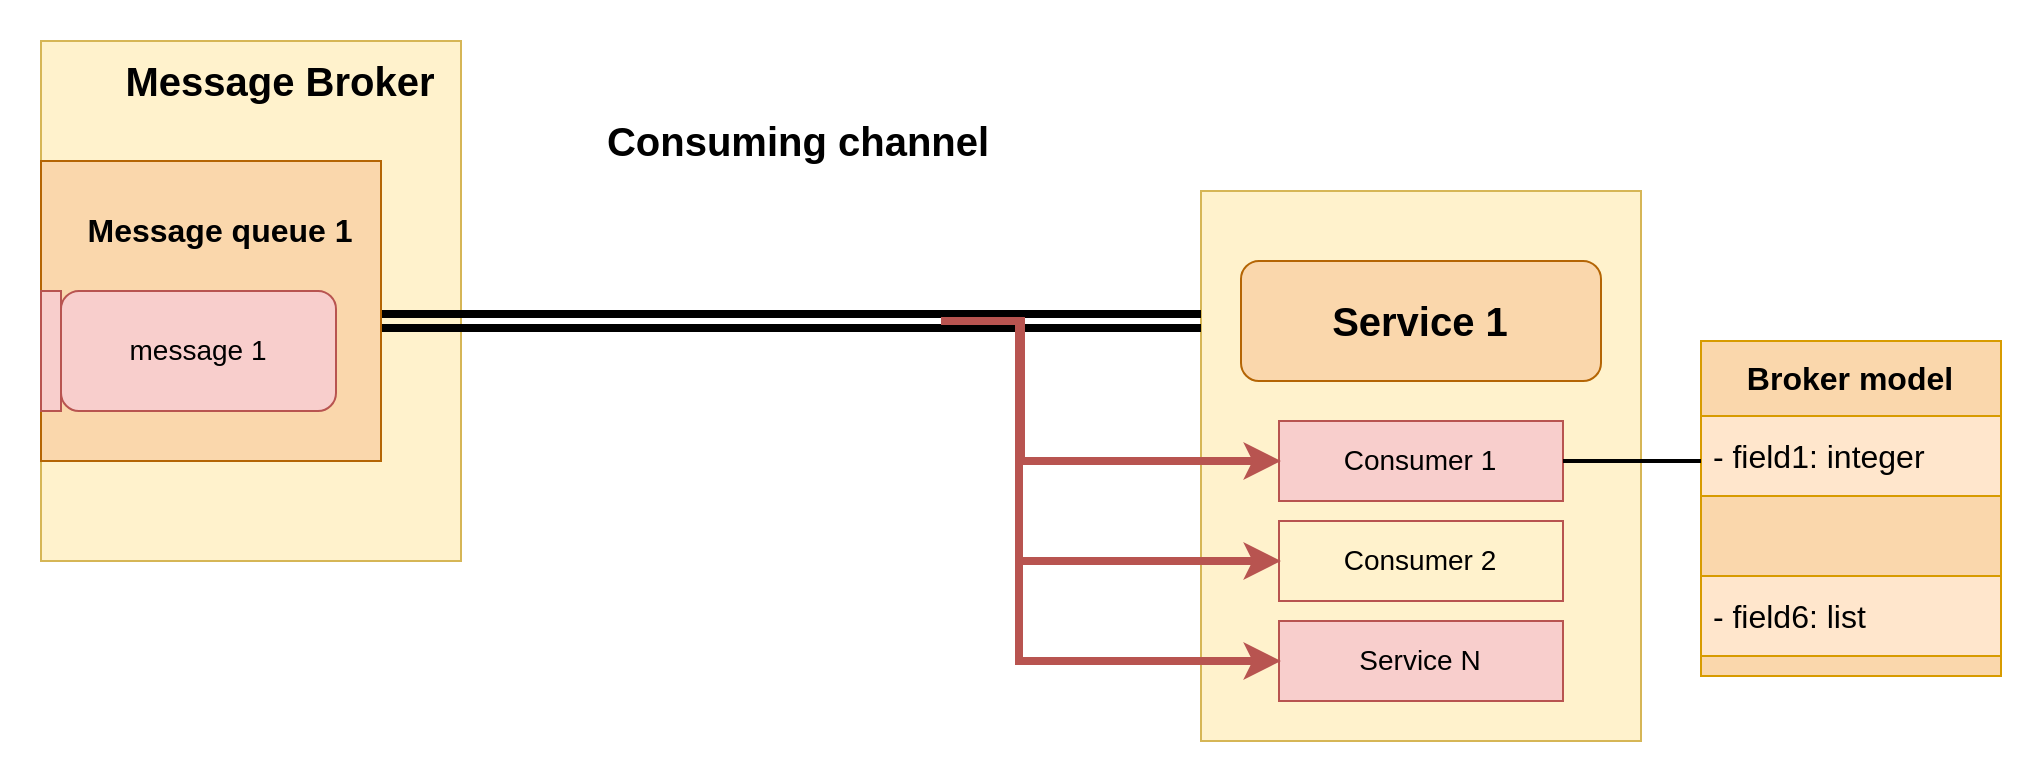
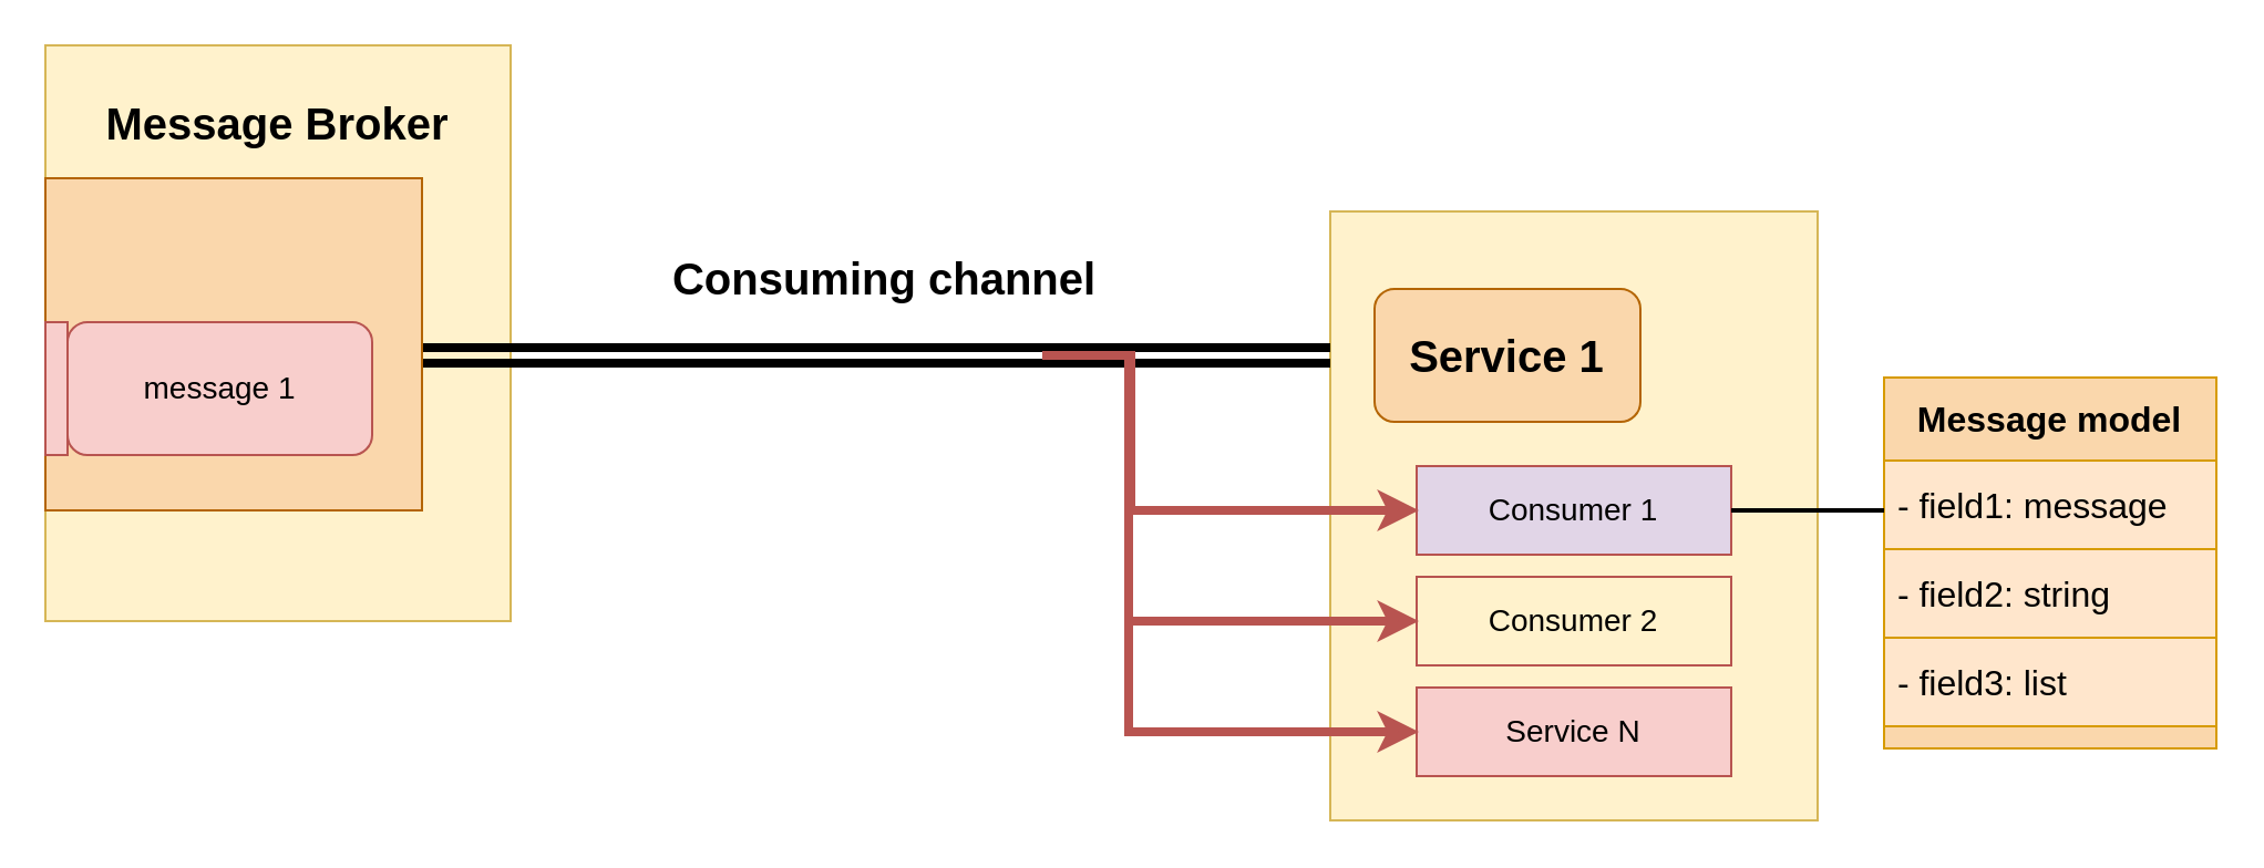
- <mxCell id="10" value="&lt;font style=&quot;font-size: 20px&quot;&gt;&lt;b&gt;Message Broker&lt;/b&gt;&lt;/font&gt;" style="text;html=1;strokeColor=none;fillColor=none;align=center;verticalAlign=middle;whiteSpace=wrap;rounded=0;dashed=1;" parent="1" vertex="1"><mxGeometry x="55" y="25" width="170" height="30" as="geometry" /></mxCell>
+ <mxCell id="10" value="&lt;font style=&quot;font-size: 20px&quot;&gt;&lt;b&gt;Message Broker&lt;/b&gt;&lt;/font&gt;" style="text;html=1;strokeColor=none;fillColor=none;align=center;verticalAlign=middle;whiteSpace=wrap;rounded=0;dashed=1;" parent="1" vertex="1"><mxGeometry x="40" y="40" width="170" height="30" as="geometry" /></mxCell>
- <mxCell id="9" value="&lt;font style=&quot;font-size: 20px&quot;&gt;&lt;b&gt;Consuming channel&lt;/b&gt;&lt;/font&gt;" style="text;html=1;strokeColor=none;fillColor=none;align=center;verticalAlign=middle;whiteSpace=wrap;rounded=0;" parent="1" vertex="1"><mxGeometry x="290" y="55" width="217.5" height="30" as="geometry" /></mxCell>
+ <mxCell id="9" value="&lt;font style=&quot;font-size: 20px&quot;&gt;&lt;b&gt;Consuming channel&lt;/b&gt;&lt;/font&gt;" style="text;html=1;strokeColor=none;fillColor=none;align=center;verticalAlign=middle;whiteSpace=wrap;rounded=0;" parent="1" vertex="1"><mxGeometry x="290" y="110" width="217.5" height="30" as="geometry" /></mxCell>
- <mxCell id="11" value="&lt;b&gt;&lt;font style=&quot;font-size: 16px&quot;&gt;Message queue 1&lt;/font&gt;&lt;/b&gt;" style="text;html=1;fillColor=none;align=center;verticalAlign=middle;whiteSpace=wrap;rounded=0;fontSize=13;" parent="1" vertex="1"><mxGeometry x="30" y="95" width="160" height="40" as="geometry" /></mxCell>
- <mxCell id="3" value="&lt;b&gt;&lt;font style=&quot;font-size: 20px&quot;&gt;Service 1&lt;/font&gt;&lt;/b&gt;" style="rounded=1;whiteSpace=wrap;html=1;fillColor=#fad7ac;strokeColor=#b46504;" parent="1" vertex="1"><mxGeometry x="620" y="130" width="180" height="60" as="geometry" /></mxCell>
+ <mxCell id="3" value="&lt;b&gt;&lt;font style=&quot;font-size: 20px&quot;&gt;Service 1&lt;/font&gt;&lt;/b&gt;" style="rounded=1;whiteSpace=wrap;html=1;fillColor=#fad7ac;strokeColor=#b46504;" parent="1" vertex="1"><mxGeometry x="620" y="130" width="120" height="60" as="geometry" /></mxCell>
- <mxCell id="19" value="&lt;b&gt;&lt;font style=&quot;font-size: 16px&quot;&gt;Broker model&lt;/font&gt;&lt;/b&gt;" style="text;html=1;fillColor=none;align=center;verticalAlign=middle;whiteSpace=wrap;rounded=0;fontSize=13;" parent="1" vertex="1"><mxGeometry x="850" y="170" width="150" height="37.5" as="geometry" /></mxCell>
+ <mxCell id="19" value="&lt;b&gt;&lt;font style=&quot;font-size: 16px&quot;&gt;Message model&lt;/font&gt;&lt;/b&gt;" style="text;html=1;fillColor=none;align=center;verticalAlign=middle;whiteSpace=wrap;rounded=0;fontSize=13;" parent="1" vertex="1"><mxGeometry x="850" y="170" width="150" height="37.5" as="geometry" /></mxCell>
- <mxCell id="20" value="&lt;font style=&quot;font-size: 16px&quot;&gt;&amp;nbsp;- field1: integer&lt;/font&gt;" style="text;html=1;fillColor=#ffe6cc;align=left;verticalAlign=middle;whiteSpace=wrap;rounded=0;fontSize=13;strokeColor=#d79b00;" parent="1" vertex="1"><mxGeometry x="850" y="207.5" width="150" height="40" as="geometry" /></mxCell>
+ <mxCell id="20" value="&lt;font style=&quot;font-size: 16px&quot;&gt;&amp;nbsp;- field1: message&lt;/font&gt;" style="text;html=1;fillColor=#ffe6cc;align=left;verticalAlign=middle;whiteSpace=wrap;rounded=0;fontSize=13;strokeColor=#d79b00;" parent="1" vertex="1"><mxGeometry x="850" y="207.5" width="150" height="40" as="geometry" /></mxCell>
- <mxCell id="12" value="Consumer 1" style="rounded=0;whiteSpace=wrap;html=1;fontSize=14;strokeWidth=1;fillColor=#f8cecc;strokeColor=#b85450;" parent="1" vertex="1"><mxGeometry x="639" y="210" width="142" height="40" as="geometry" /></mxCell>
+ <mxCell id="12" value="Consumer 1" style="rounded=0;whiteSpace=wrap;html=1;fontSize=14;strokeWidth=1;fillColor=#e1d5e7;strokeColor=#b85450;" parent="1" vertex="1"><mxGeometry x="639" y="210" width="142" height="40" as="geometry" /></mxCell>
+ <mxCell id="21" value="&lt;font style=&quot;font-size: 16px&quot;&gt;&amp;nbsp;- field2: string&lt;/font&gt;" style="text;html=1;fillColor=#ffe6cc;align=left;verticalAlign=middle;whiteSpace=wrap;rounded=0;fontSize=13;strokeColor=#d79b00;" parent="1" vertex="1"><mxGeometry x="850" y="247.5" width="150" height="40" as="geometry" /></mxCell>
- <mxCell id="22" value="&lt;font style=&quot;font-size: 16px&quot;&gt;&amp;nbsp;- field6: list&lt;/font&gt;" style="text;html=1;fillColor=#ffe6cc;align=left;verticalAlign=middle;whiteSpace=wrap;rounded=0;fontSize=13;strokeColor=#d79b00;" parent="1" vertex="1"><mxGeometry x="850" y="287.5" width="150" height="40" as="geometry" /></mxCell>
+ <mxCell id="22" value="&lt;font style=&quot;font-size: 16px&quot;&gt;&amp;nbsp;- field3: list&lt;/font&gt;" style="text;html=1;fillColor=#ffe6cc;align=left;verticalAlign=middle;whiteSpace=wrap;rounded=0;fontSize=13;strokeColor=#d79b00;" parent="1" vertex="1"><mxGeometry x="850" y="287.5" width="150" height="40" as="geometry" /></mxCell>
